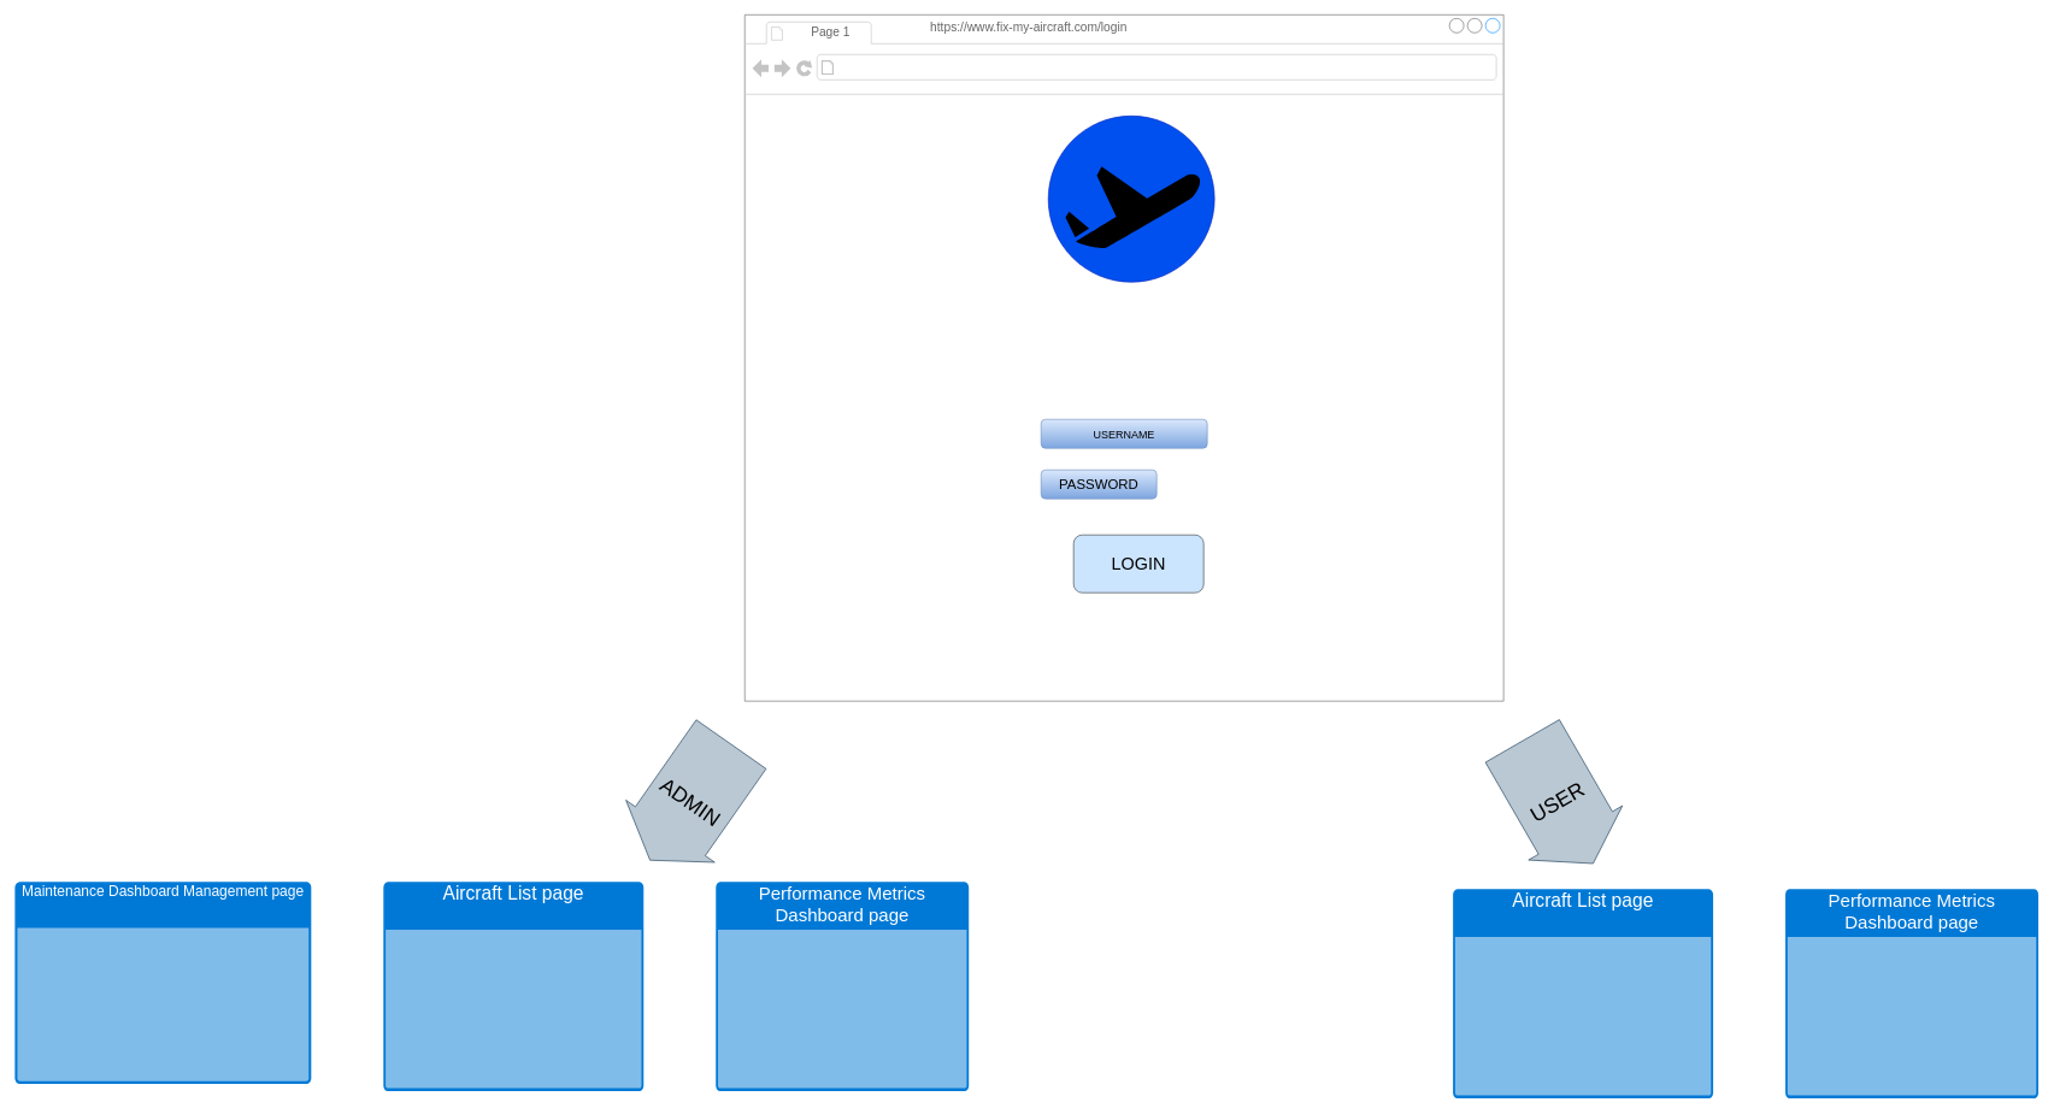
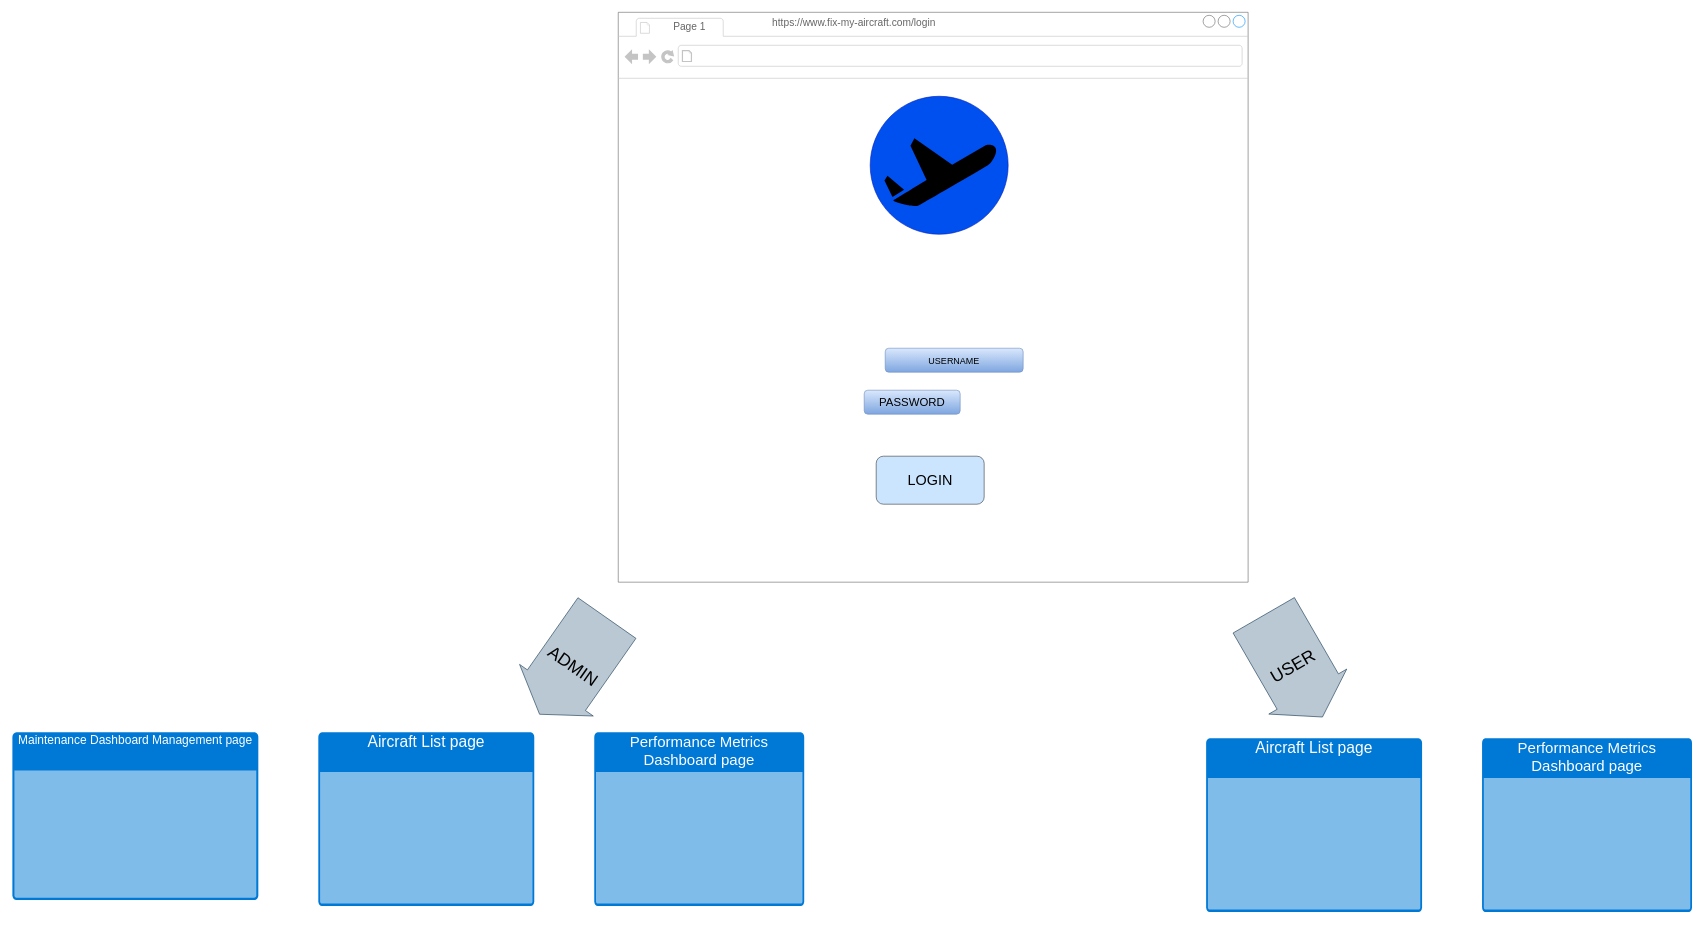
- <mxCell id="12" value="&lt;font style=&quot;font-size: 15px;&quot;&gt;USERNAME&lt;/font&gt;" style="rounded=1;whiteSpace=wrap;html=1;fillColor=#dae8fc;gradientColor=#7ea6e0;strokeColor=#6c8ebf;" vertex="1" parent="6"><mxGeometry x="410" y="560" width="230" height="40" as="geometry" /></mxCell>
+ <mxCell id="12" value="&lt;font style=&quot;font-size: 15px;&quot;&gt;USERNAME&lt;/font&gt;" style="rounded=1;whiteSpace=wrap;html=1;fillColor=#dae8fc;gradientColor=#7ea6e0;strokeColor=#6c8ebf;" vertex="1" parent="6"><mxGeometry x="445" y="560" width="230" height="40" as="geometry" /></mxCell>
- <mxCell id="14" value="&lt;font style=&quot;font-size: 24px;&quot;&gt;LOGIN&lt;/font&gt;" style="rounded=1;whiteSpace=wrap;html=1;fillColor=#cce5ff;strokeColor=#36393d;" vertex="1" parent="6"><mxGeometry x="455" y="720" width="180" height="80" as="geometry" /></mxCell>
+ <mxCell id="14" value="&lt;font style=&quot;font-size: 24px;&quot;&gt;LOGIN&lt;/font&gt;" style="rounded=1;whiteSpace=wrap;html=1;fillColor=#cce5ff;strokeColor=#36393d;" vertex="1" parent="6"><mxGeometry x="430" y="740" width="180" height="80" as="geometry" /></mxCell>
